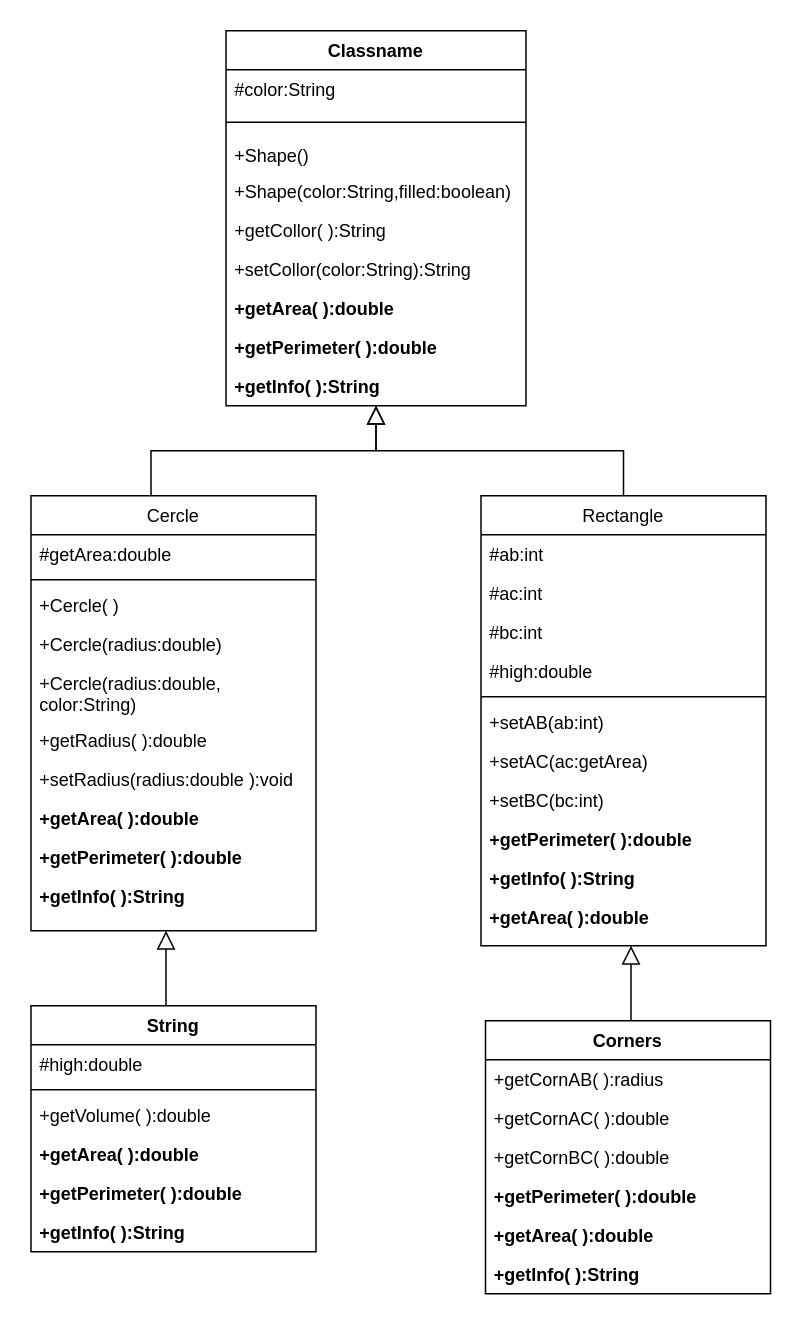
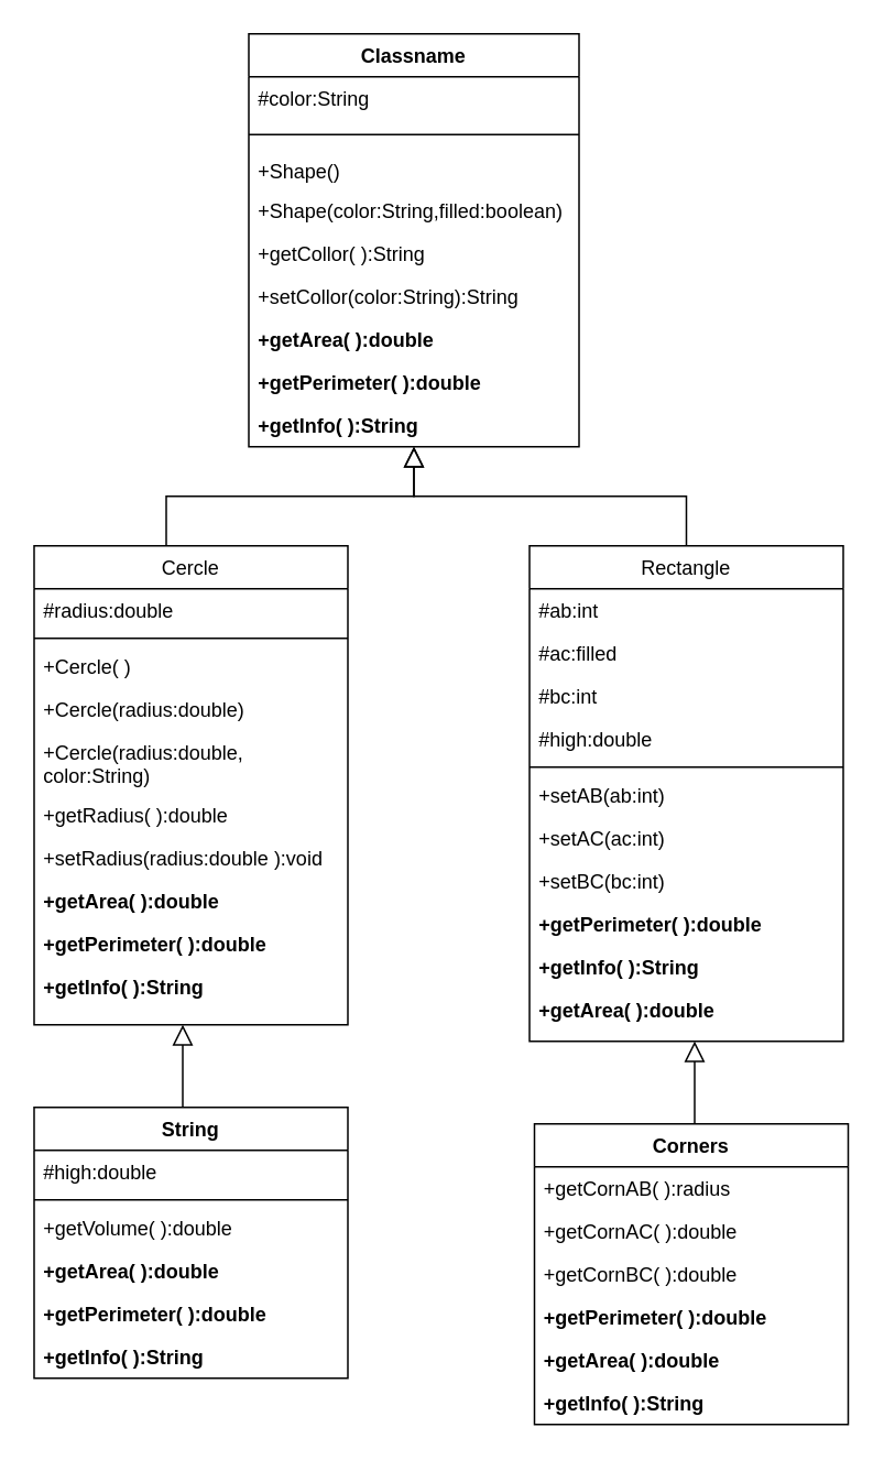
- <mxCell id="5" value="#getArea:double" style="text;align=left;verticalAlign=top;spacingLeft=4;spacingRight=4;overflow=hidden;rotatable=0;points=[[0,0.5],[1,0.5]];portConstraint=eastwest;" parent="4" vertex="1"><mxGeometry y="26" width="190" height="26" as="geometry" /></mxCell>
+ <mxCell id="5" value="#radius:double" style="text;align=left;verticalAlign=top;spacingLeft=4;spacingRight=4;overflow=hidden;rotatable=0;points=[[0,0.5],[1,0.5]];portConstraint=eastwest;" parent="4" vertex="1"><mxGeometry y="26" width="190" height="26" as="geometry" /></mxCell>
- <mxCell id="17" value="#ac:int" style="text;align=left;verticalAlign=top;spacingLeft=4;spacingRight=4;overflow=hidden;rotatable=0;points=[[0,0.5],[1,0.5]];portConstraint=eastwest;" vertex="1" parent="15"><mxGeometry y="52" width="190" height="26" as="geometry" /></mxCell>
+ <mxCell id="17" value="#ac:filled" style="text;align=left;verticalAlign=top;spacingLeft=4;spacingRight=4;overflow=hidden;rotatable=0;points=[[0,0.5],[1,0.5]];portConstraint=eastwest;" vertex="1" parent="15"><mxGeometry y="52" width="190" height="26" as="geometry" /></mxCell>
- <mxCell id="22" value="+setAC(ac:getArea)" style="text;align=left;verticalAlign=top;spacingLeft=4;spacingRight=4;overflow=hidden;rotatable=0;points=[[0,0.5],[1,0.5]];portConstraint=eastwest;" vertex="1" parent="15"><mxGeometry y="164" width="190" height="26" as="geometry" /></mxCell>
+ <mxCell id="22" value="+setAC(ac:int)" style="text;align=left;verticalAlign=top;spacingLeft=4;spacingRight=4;overflow=hidden;rotatable=0;points=[[0,0.5],[1,0.5]];portConstraint=eastwest;" vertex="1" parent="15"><mxGeometry y="164" width="190" height="26" as="geometry" /></mxCell>
